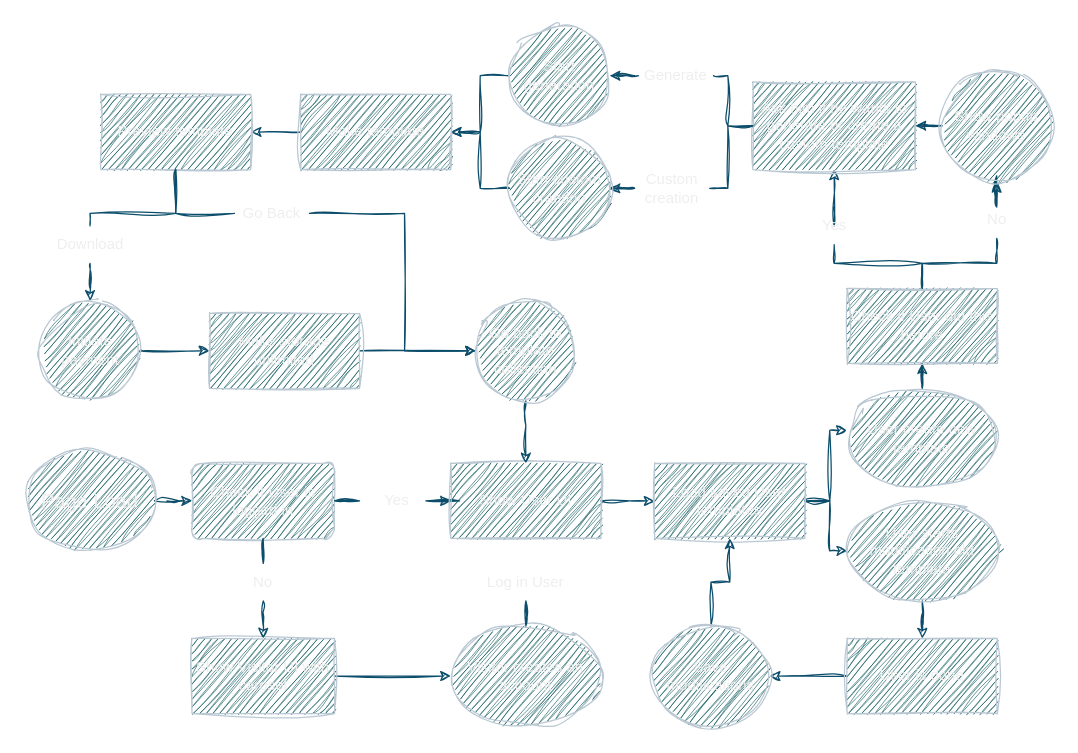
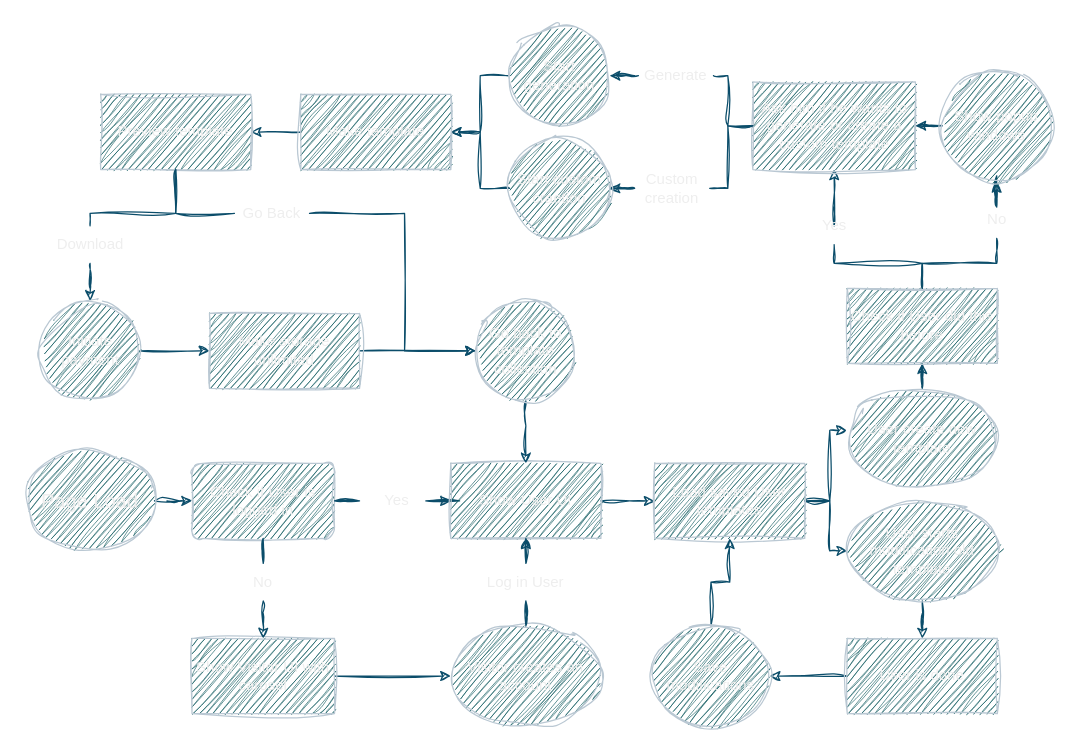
+ <mxCell id="10" value="" style="edgeStyle=orthogonalEdgeStyle;rounded=0;orthogonalLoop=1;jettySize=auto;html=1;entryX=0.5;entryY=1;entryDx=0;entryDy=0;startArrow=none;labelBackgroundColor=none;strokeColor=#0B4D6A;fontColor=default;sketch=1;curveFitting=1;jiggle=2;" edge="1" parent="1" source="58" target="7"><mxGeometry relative="1" as="geometry" /></mxCell>
